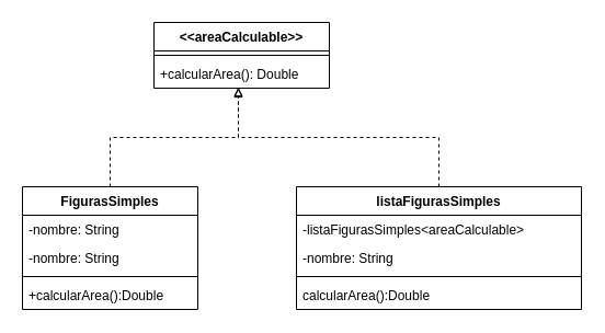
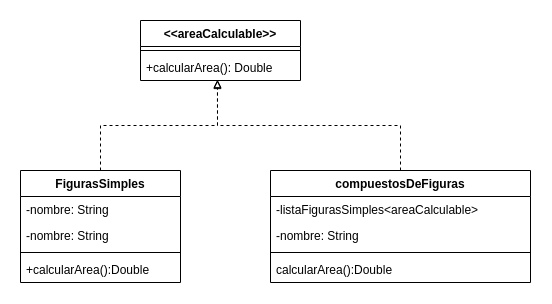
- <mxCell id="9" value="listaFigurasSimples" style="swimlane;fontStyle=1;align=center;verticalAlign=top;childLayout=stackLayout;horizontal=1;startSize=26;horizontalStack=0;resizeParent=1;resizeParentMax=0;resizeLast=0;collapsible=1;marginBottom=0;fontColor=default;strokeColor=default;fillColor=default;" vertex="1" parent="1"><mxGeometry x="270" y="170" width="260" height="112" as="geometry" /></mxCell>
+ <mxCell id="9" value="compuestosDeFiguras" style="swimlane;fontStyle=1;align=center;verticalAlign=top;childLayout=stackLayout;horizontal=1;startSize=26;horizontalStack=0;resizeParent=1;resizeParentMax=0;resizeLast=0;collapsible=1;marginBottom=0;fontColor=default;strokeColor=default;fillColor=default;" vertex="1" parent="1"><mxGeometry x="270" y="170" width="260" height="112" as="geometry" /></mxCell>
